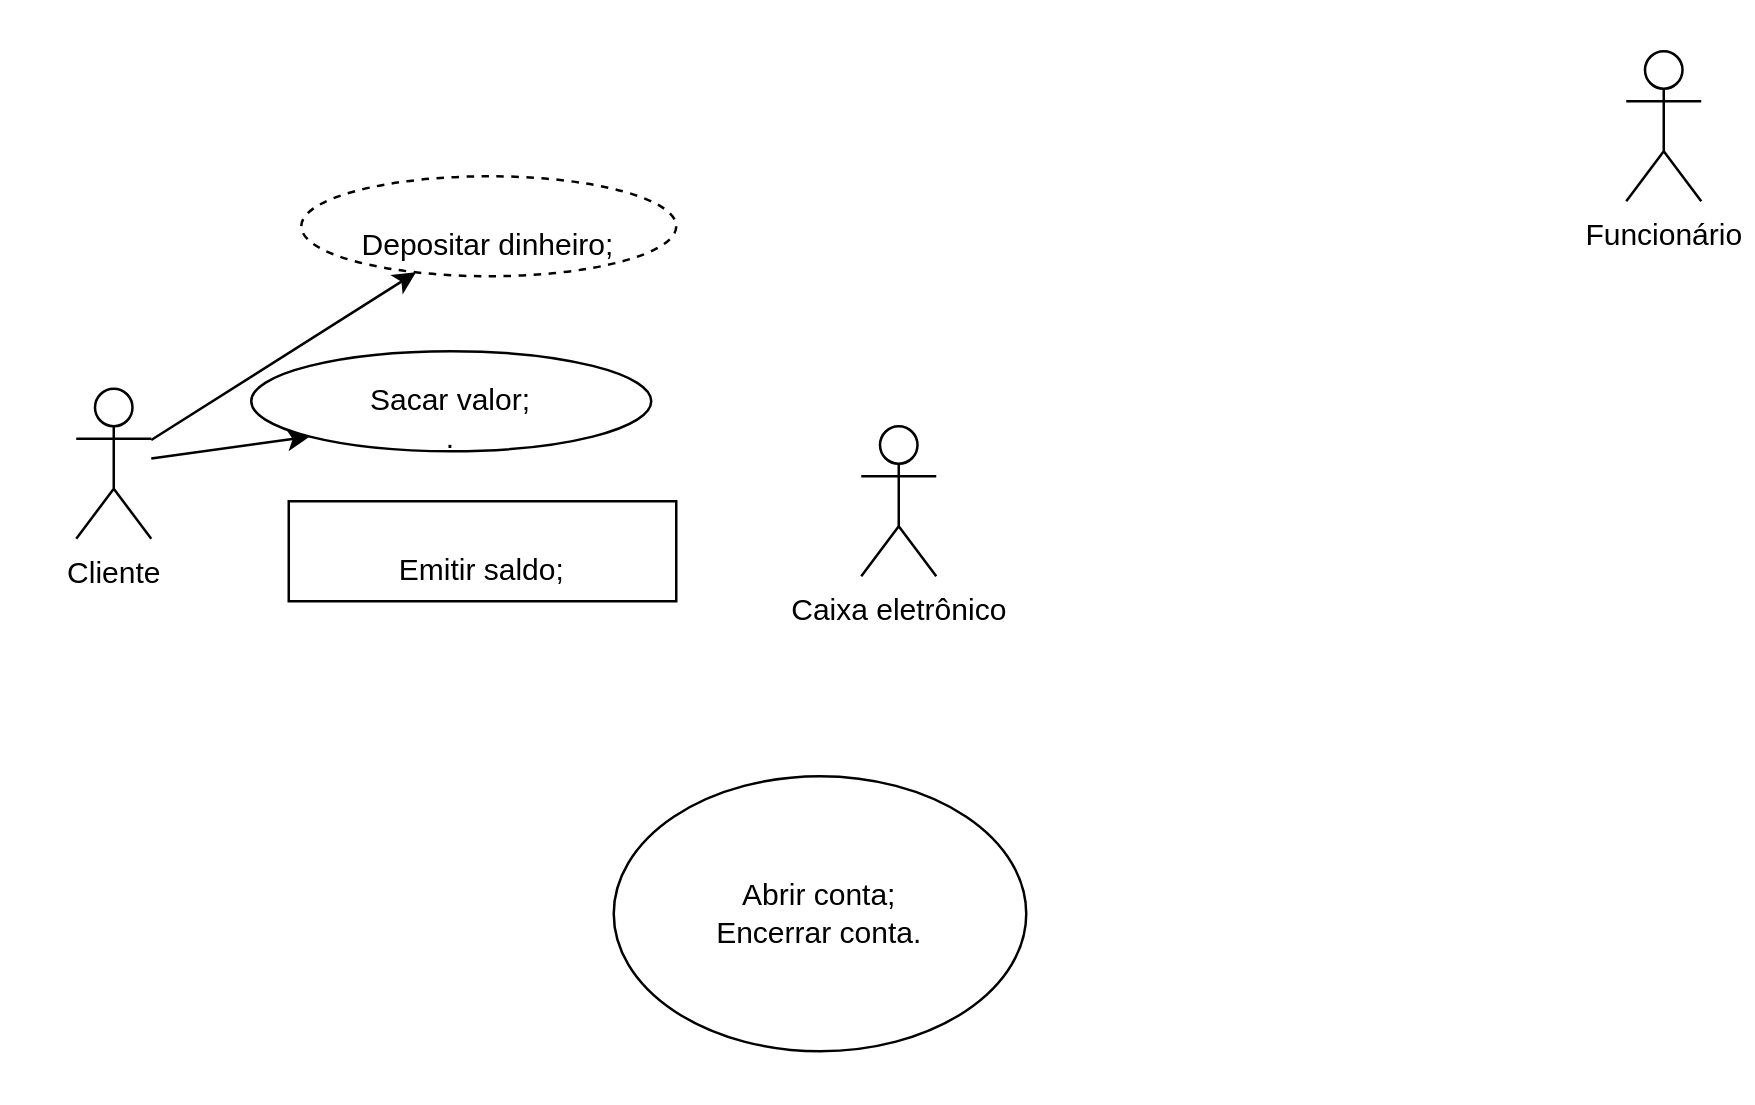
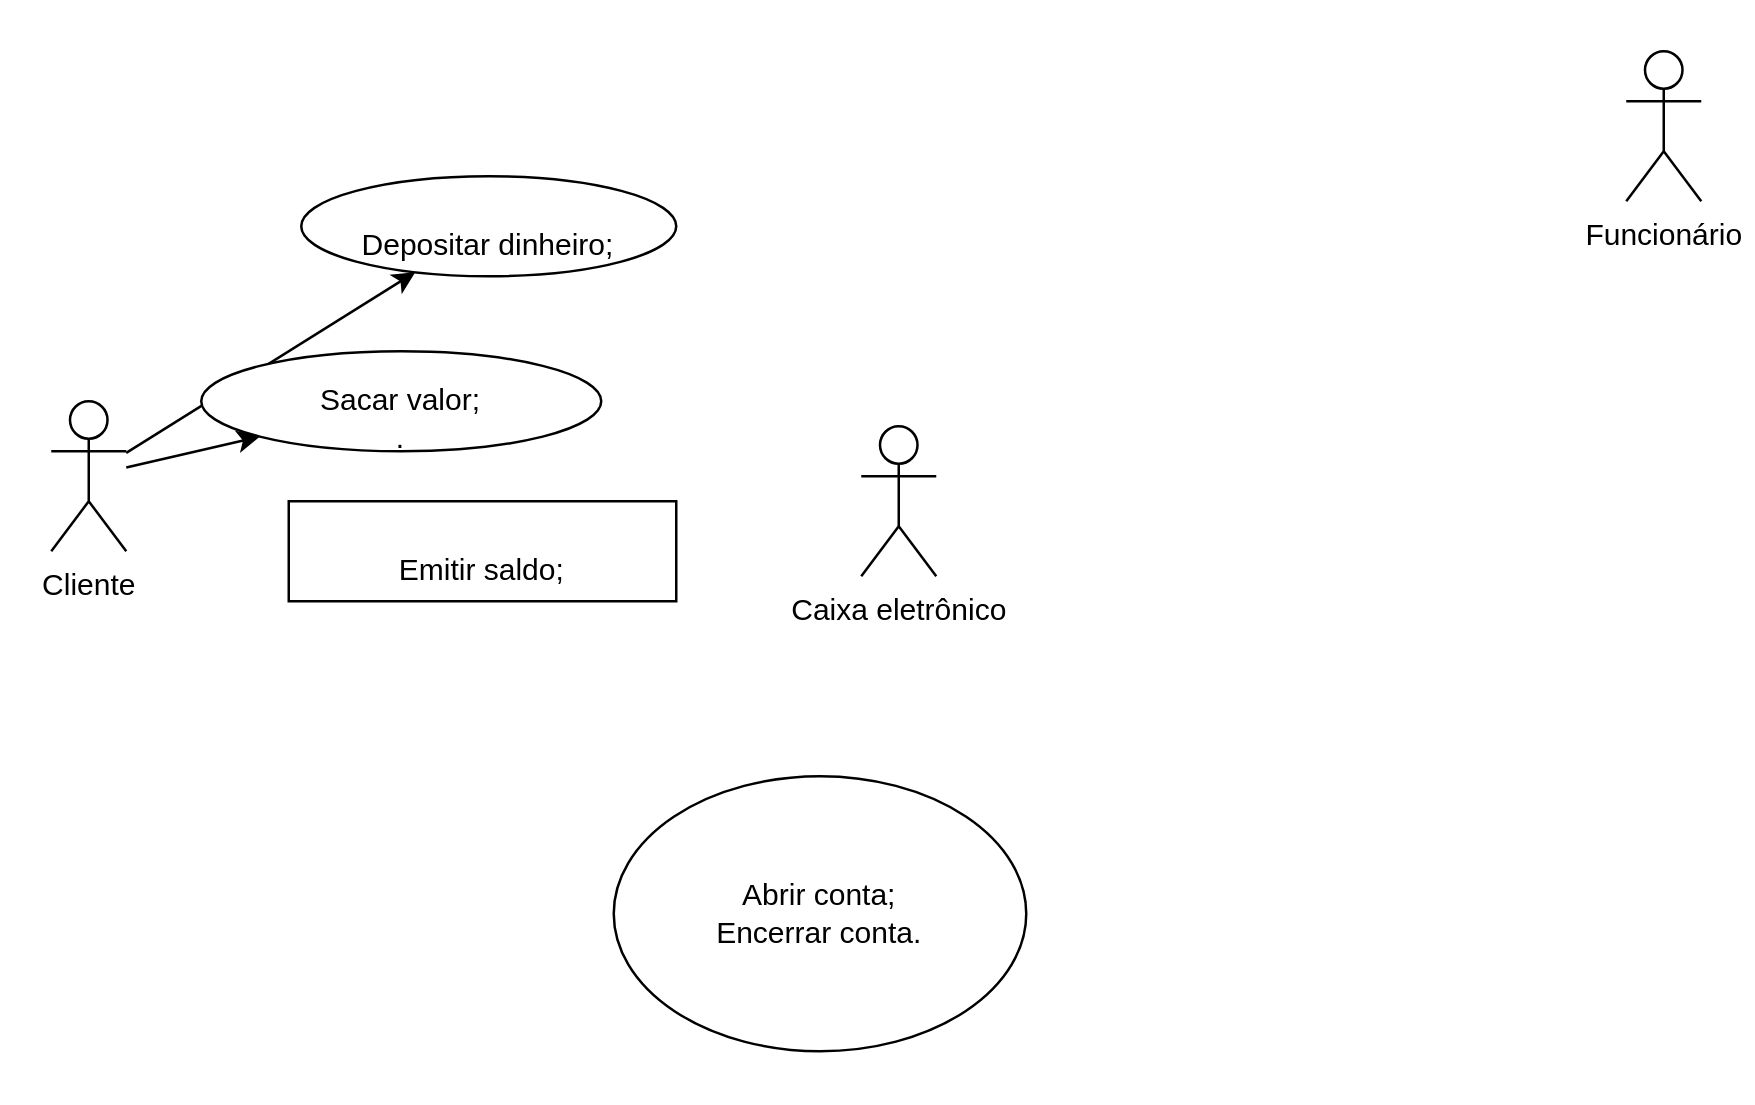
- <mxCell id="7" value="&lt;br&gt;Depositar dinheiro;&lt;br&gt;" style="ellipse;whiteSpace=wrap;html=1;dashed=1;" vertex="1" parent="1"><mxGeometry x="120" y="70" width="150" height="40" as="geometry" /></mxCell>
+ <mxCell id="7" value="&lt;br&gt;Depositar dinheiro;&lt;br&gt;" style="ellipse;whiteSpace=wrap;html=1;" vertex="1" parent="1"><mxGeometry x="120" y="70" width="150" height="40" as="geometry" /></mxCell>
- <mxCell id="9" value="&lt;br&gt;Sacar valor;&lt;br&gt;." style="ellipse;whiteSpace=wrap;html=1;" vertex="1" parent="1"><mxGeometry x="100" y="140" width="160" height="40" as="geometry" /></mxCell>
+ <mxCell id="9" value="&lt;br&gt;Sacar valor;&lt;br&gt;." style="ellipse;whiteSpace=wrap;html=1;" vertex="1" parent="1"><mxGeometry x="80" y="140" width="160" height="40" as="geometry" /></mxCell>
- <mxCell id="5" value="Cliente" style="shape=umlActor;html=1;verticalLabelPosition=bottom;verticalAlign=top;align=center;" vertex="1" parent="1"><mxGeometry x="30" y="155" width="30" height="60" as="geometry" /></mxCell>
+ <mxCell id="5" value="Cliente" style="shape=umlActor;html=1;verticalLabelPosition=bottom;verticalAlign=top;align=center;" vertex="1" parent="1"><mxGeometry x="20" y="160" width="30" height="60" as="geometry" /></mxCell>
